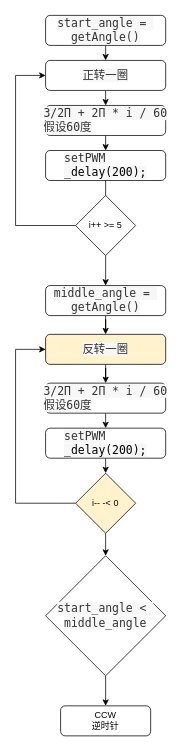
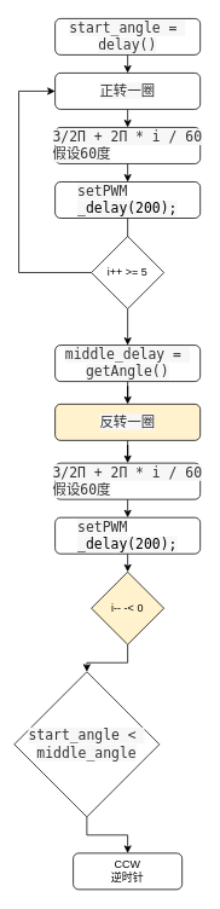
- <mxCell id="3" value="&lt;span style=&quot;color: rgb(51, 51, 51); font-family: Inconsolata, Consolas, Menlo, Monaco, &amp;quot;Andale Mono WT&amp;quot;, &amp;quot;Andale Mono&amp;quot;, &amp;quot;Lucida Console&amp;quot;, &amp;quot;DejaVu Sans Mono&amp;quot;, &amp;quot;Bitstream Vera Sans Mono&amp;quot;, &amp;quot;Courier New&amp;quot;, Courier, monospace; font-size: 15.2px; text-align: left; white-space: pre; background-color: rgb(247, 247, 247);&quot;&gt;start_angle = &lt;/span&gt;&lt;div&gt;&lt;span style=&quot;color: rgb(51, 51, 51); font-family: Inconsolata, Consolas, Menlo, Monaco, &amp;quot;Andale Mono WT&amp;quot;, &amp;quot;Andale Mono&amp;quot;, &amp;quot;Lucida Console&amp;quot;, &amp;quot;DejaVu Sans Mono&amp;quot;, &amp;quot;Bitstream Vera Sans Mono&amp;quot;, &amp;quot;Courier New&amp;quot;, Courier, monospace; font-size: 15.2px; text-align: left; white-space: pre; background-color: rgb(247, 247, 247);&quot;&gt;getAngle()&lt;/span&gt;&lt;/div&gt;" style="rounded=1;whiteSpace=wrap;html=1;" vertex="1" parent="1"><mxGeometry x="60" y="20" width="160" height="40" as="geometry" /></mxCell>
+ <mxCell id="3" value="&lt;span style=&quot;color: rgb(51, 51, 51); font-family: Inconsolata, Consolas, Menlo, Monaco, &amp;quot;Andale Mono WT&amp;quot;, &amp;quot;Andale Mono&amp;quot;, &amp;quot;Lucida Console&amp;quot;, &amp;quot;DejaVu Sans Mono&amp;quot;, &amp;quot;Bitstream Vera Sans Mono&amp;quot;, &amp;quot;Courier New&amp;quot;, Courier, monospace; font-size: 15.2px; text-align: left; white-space: pre; background-color: rgb(247, 247, 247);&quot;&gt;start_angle = &lt;/span&gt;&lt;div&gt;&lt;span style=&quot;color: rgb(51, 51, 51); font-family: Inconsolata, Consolas, Menlo, Monaco, &amp;quot;Andale Mono WT&amp;quot;, &amp;quot;Andale Mono&amp;quot;, &amp;quot;Lucida Console&amp;quot;, &amp;quot;DejaVu Sans Mono&amp;quot;, &amp;quot;Bitstream Vera Sans Mono&amp;quot;, &amp;quot;Courier New&amp;quot;, Courier, monospace; font-size: 15.2px; text-align: left; white-space: pre; background-color: rgb(247, 247, 247);&quot;&gt;delay()&lt;/span&gt;&lt;/div&gt;" style="rounded=1;whiteSpace=wrap;html=1;" vertex="1" parent="1"><mxGeometry x="60" y="20" width="160" height="40" as="geometry" /></mxCell>
- <mxCell id="14" value="&lt;span style=&quot;color: rgb(51, 51, 51); font-family: Inconsolata, Consolas, Menlo, Monaco, &amp;quot;Andale Mono WT&amp;quot;, &amp;quot;Andale Mono&amp;quot;, &amp;quot;Lucida Console&amp;quot;, &amp;quot;DejaVu Sans Mono&amp;quot;, &amp;quot;Bitstream Vera Sans Mono&amp;quot;, &amp;quot;Courier New&amp;quot;, Courier, monospace; font-size: 15.2px; text-align: left; white-space: pre; background-color: rgb(247, 247, 247);&quot;&gt;middle_angle = &lt;/span&gt;&lt;div&gt;&lt;span style=&quot;color: rgb(51, 51, 51); font-family: Inconsolata, Consolas, Menlo, Monaco, &amp;quot;Andale Mono WT&amp;quot;, &amp;quot;Andale Mono&amp;quot;, &amp;quot;Lucida Console&amp;quot;, &amp;quot;DejaVu Sans Mono&amp;quot;, &amp;quot;Bitstream Vera Sans Mono&amp;quot;, &amp;quot;Courier New&amp;quot;, Courier, monospace; font-size: 15.2px; text-align: left; white-space: pre; background-color: rgb(247, 247, 247);&quot;&gt;getAngle()&lt;/span&gt;&lt;/div&gt;" style="rounded=1;whiteSpace=wrap;html=1;" vertex="1" parent="1"><mxGeometry x="60" y="380" width="160" height="40" as="geometry" /></mxCell>
+ <mxCell id="14" value="&lt;span style=&quot;color: rgb(51, 51, 51); font-family: Inconsolata, Consolas, Menlo, Monaco, &amp;quot;Andale Mono WT&amp;quot;, &amp;quot;Andale Mono&amp;quot;, &amp;quot;Lucida Console&amp;quot;, &amp;quot;DejaVu Sans Mono&amp;quot;, &amp;quot;Bitstream Vera Sans Mono&amp;quot;, &amp;quot;Courier New&amp;quot;, Courier, monospace; font-size: 15.2px; text-align: left; white-space: pre; background-color: rgb(247, 247, 247);&quot;&gt;middle_delay = &lt;/span&gt;&lt;div&gt;&lt;span style=&quot;color: rgb(51, 51, 51); font-family: Inconsolata, Consolas, Menlo, Monaco, &amp;quot;Andale Mono WT&amp;quot;, &amp;quot;Andale Mono&amp;quot;, &amp;quot;Lucida Console&amp;quot;, &amp;quot;DejaVu Sans Mono&amp;quot;, &amp;quot;Bitstream Vera Sans Mono&amp;quot;, &amp;quot;Courier New&amp;quot;, Courier, monospace; font-size: 15.2px; text-align: left; white-space: pre; background-color: rgb(247, 247, 247);&quot;&gt;getAngle()&lt;/span&gt;&lt;/div&gt;" style="rounded=1;whiteSpace=wrap;html=1;" vertex="1" parent="1"><mxGeometry x="60" y="380" width="160" height="40" as="geometry" /></mxCell>
- <mxCell id="21" style="edgeStyle=orthogonalEdgeStyle;rounded=0;orthogonalLoop=1;jettySize=auto;html=1;exitX=0;exitY=0.5;exitDx=0;exitDy=0;entryX=0;entryY=0.5;entryDx=0;entryDy=0;" edge="1" parent="1" source="23" target="16"><mxGeometry relative="1" as="geometry"><Array as="points"><mxPoint x="20" y="670" /><mxPoint x="20" y="465" /></Array></mxGeometry></mxCell>
- <mxCell id="25" value="&lt;span style=&quot;color: rgb(51, 51, 51); font-family: Inconsolata, Consolas, Menlo, Monaco, &amp;quot;Andale Mono WT&amp;quot;, &amp;quot;Andale Mono&amp;quot;, &amp;quot;Lucida Console&amp;quot;, &amp;quot;DejaVu Sans Mono&amp;quot;, &amp;quot;Bitstream Vera Sans Mono&amp;quot;, &amp;quot;Courier New&amp;quot;, Courier, monospace; font-size: 15.2px; text-align: left; white-space: pre; background-color: rgb(247, 247, 247);&quot;&gt;start_angle &amp;lt; &lt;/span&gt;&lt;div&gt;&lt;span style=&quot;color: rgb(51, 51, 51); font-family: Inconsolata, Consolas, Menlo, Monaco, &amp;quot;Andale Mono WT&amp;quot;, &amp;quot;Andale Mono&amp;quot;, &amp;quot;Lucida Console&amp;quot;, &amp;quot;DejaVu Sans Mono&amp;quot;, &amp;quot;Bitstream Vera Sans Mono&amp;quot;, &amp;quot;Courier New&amp;quot;, Courier, monospace; font-size: 15.2px; text-align: left; white-space: pre; background-color: rgb(247, 247, 247);&quot;&gt;middle_angle&lt;/span&gt;&lt;/div&gt;" style="rhombus;whiteSpace=wrap;html=1;" vertex="1" parent="1"><mxGeometry x="60" y="740" width="160" height="160" as="geometry" /></mxCell>
+ <mxCell id="25" value="&lt;span style=&quot;color: rgb(51, 51, 51); font-family: Inconsolata, Consolas, Menlo, Monaco, &amp;quot;Andale Mono WT&amp;quot;, &amp;quot;Andale Mono&amp;quot;, &amp;quot;Lucida Console&amp;quot;, &amp;quot;DejaVu Sans Mono&amp;quot;, &amp;quot;Bitstream Vera Sans Mono&amp;quot;, &amp;quot;Courier New&amp;quot;, Courier, monospace; font-size: 15.2px; text-align: left; white-space: pre; background-color: rgb(247, 247, 247);&quot;&gt;start_angle &amp;lt; &lt;/span&gt;&lt;div&gt;&lt;span style=&quot;color: rgb(51, 51, 51); font-family: Inconsolata, Consolas, Menlo, Monaco, &amp;quot;Andale Mono WT&amp;quot;, &amp;quot;Andale Mono&amp;quot;, &amp;quot;Lucida Console&amp;quot;, &amp;quot;DejaVu Sans Mono&amp;quot;, &amp;quot;Bitstream Vera Sans Mono&amp;quot;, &amp;quot;Courier New&amp;quot;, Courier, monospace; font-size: 15.2px; text-align: left; white-space: pre; background-color: rgb(247, 247, 247);&quot;&gt;middle_angle&lt;/span&gt;&lt;/div&gt;" style="rhombus;whiteSpace=wrap;html=1;" vertex="1" parent="1"><mxGeometry x="15" y="740" width="160" height="160" as="geometry" /></mxCell>
